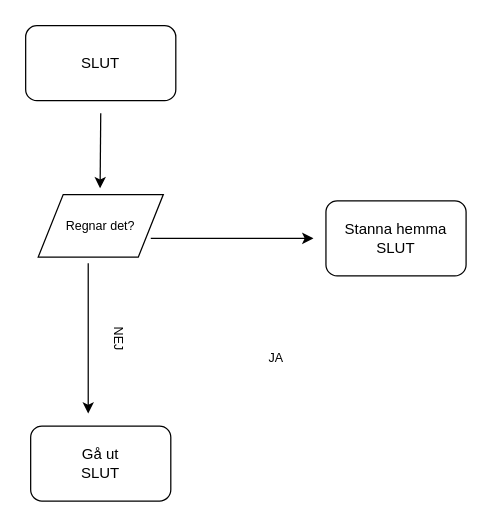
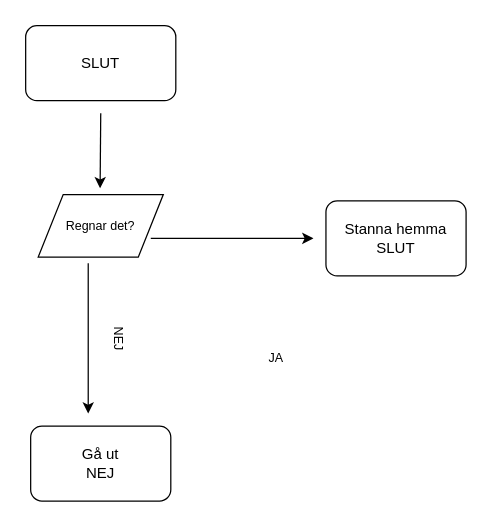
- <mxCell id="10" value="Gå ut&lt;br&gt;SLUT" style="rounded=1;whiteSpace=wrap;html=1;" vertex="1" parent="1"><mxGeometry x="24" y="340" width="112" height="60" as="geometry" /></mxCell>
+ <mxCell id="10" value="Gå ut&lt;br&gt;NEJ" style="rounded=1;whiteSpace=wrap;html=1;" vertex="1" parent="1"><mxGeometry x="24" y="340" width="112" height="60" as="geometry" /></mxCell>
